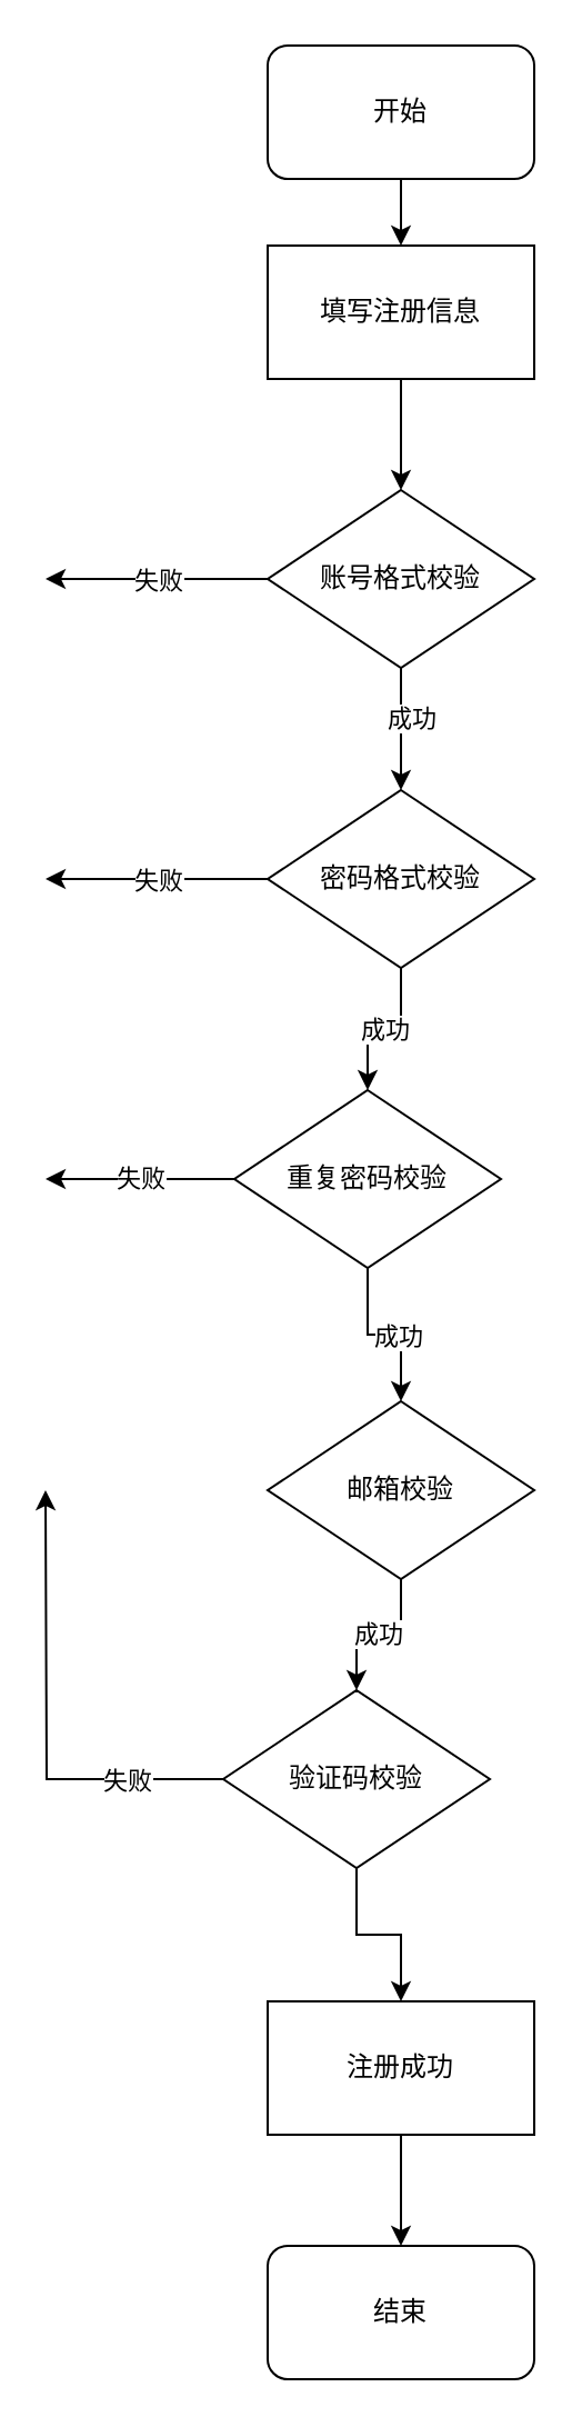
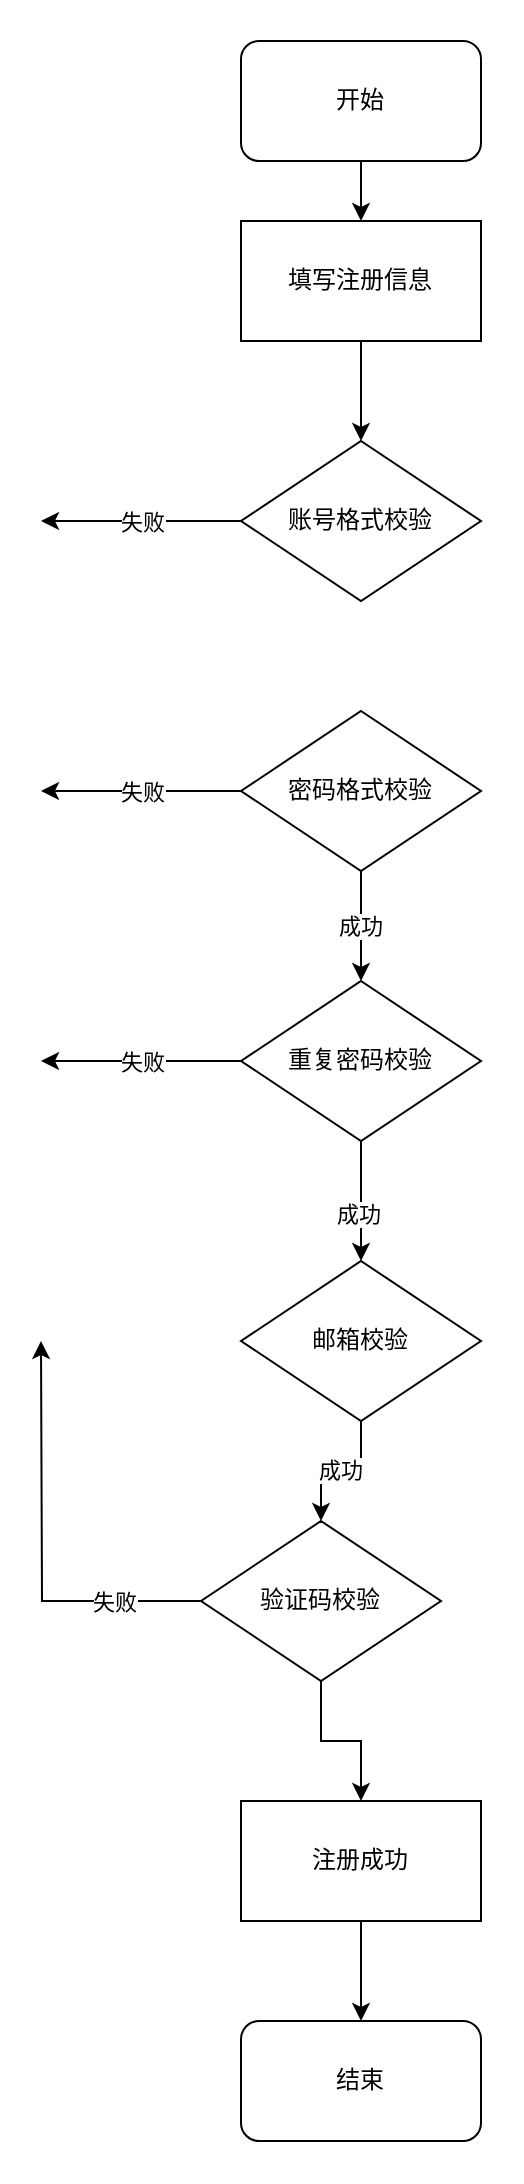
- <mxCell id="6" value="" style="edgeStyle=orthogonalEdgeStyle;rounded=0;orthogonalLoop=1;jettySize=auto;html=1;" edge="1" parent="1" source="9" target="12"><mxGeometry relative="1" as="geometry" /></mxCell>
- <mxCell id="7" value="成功" style="edgeLabel;html=1;align=center;verticalAlign=middle;resizable=0;points=[];" vertex="1" connectable="0" parent="6"><mxGeometry x="-0.2" y="4" relative="1" as="geometry"><mxPoint as="offset" /></mxGeometry></mxCell>
- <mxCell id="16" value="重复密码校验" style="rhombus;whiteSpace=wrap;html=1;" vertex="1" parent="1"><mxGeometry x="105" y="490" width="120" height="80" as="geometry" /></mxCell>
+ <mxCell id="16" value="重复密码校验" style="rhombus;whiteSpace=wrap;html=1;" vertex="1" parent="1"><mxGeometry x="120" y="490" width="120" height="80" as="geometry" /></mxCell>
